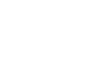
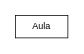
+ <mxCell id="2" value="Aula" style="rounded=0;whiteSpace=wrap;html=1;" vertex="1" parent="1"><mxGeometry x="20" y="20" width="70" height="30" as="geometry" /></mxCell>
